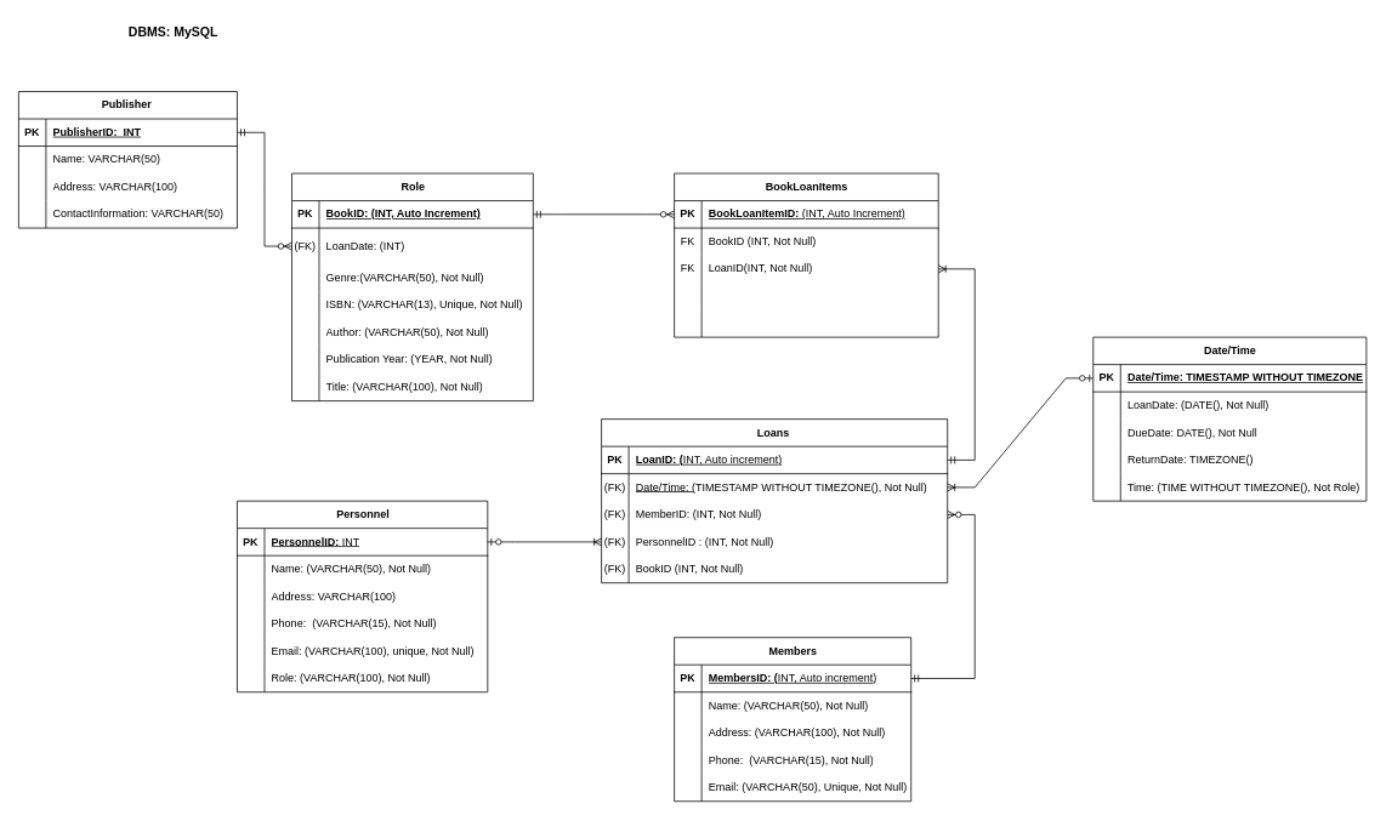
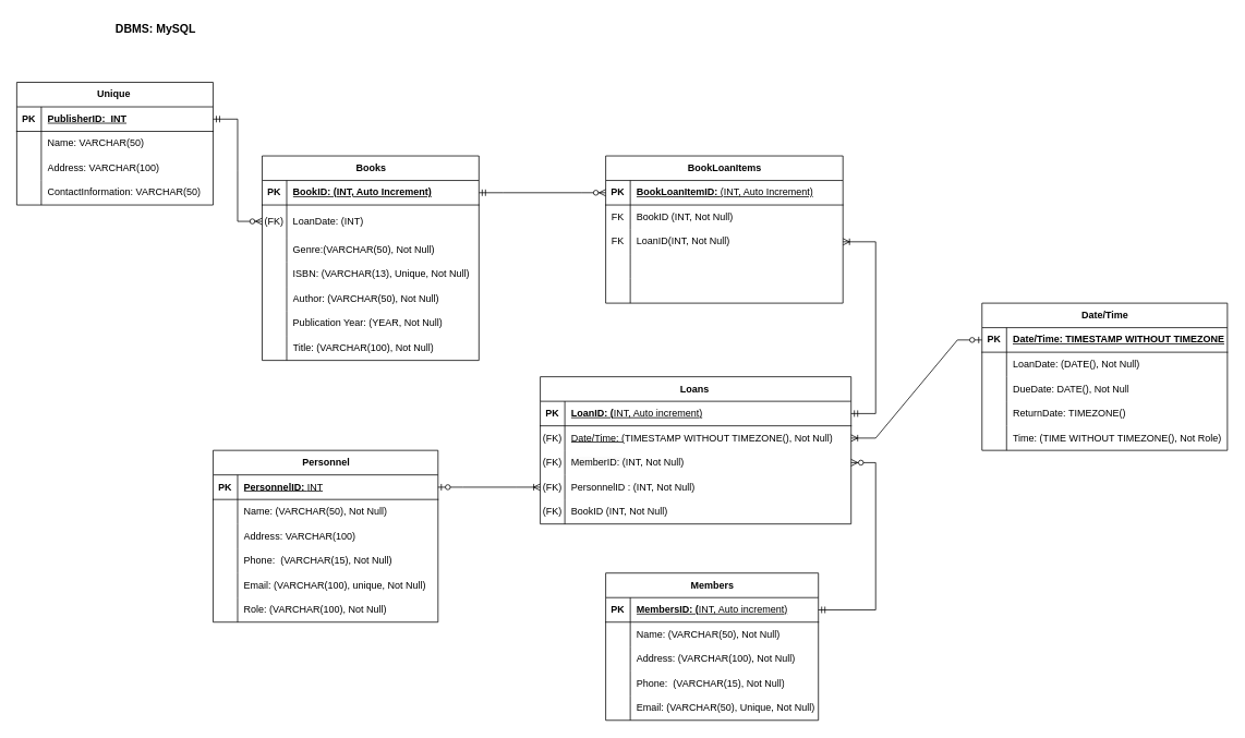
- <mxCell id="2" value="Publisher&amp;nbsp;" style="shape=table;startSize=30;container=1;collapsible=1;childLayout=tableLayout;fixedRows=1;rowLines=0;fontStyle=1;align=center;resizeLast=1;html=1;" vertex="1" parent="1"><mxGeometry x="20" y="100" width="240" height="150" as="geometry" /></mxCell>
+ <mxCell id="2" value="Unique&amp;nbsp;" style="shape=table;startSize=30;container=1;collapsible=1;childLayout=tableLayout;fixedRows=1;rowLines=0;fontStyle=1;align=center;resizeLast=1;html=1;" vertex="1" parent="1"><mxGeometry x="20" y="100" width="240" height="150" as="geometry" /></mxCell>
- <mxCell id="47" value="Role" style="shape=table;startSize=30;container=1;collapsible=1;childLayout=tableLayout;fixedRows=1;rowLines=0;fontStyle=1;align=center;resizeLast=1;html=1;" vertex="1" parent="1"><mxGeometry x="320" y="190" width="265" height="250" as="geometry" /></mxCell>
+ <mxCell id="47" value="Books" style="shape=table;startSize=30;container=1;collapsible=1;childLayout=tableLayout;fixedRows=1;rowLines=0;fontStyle=1;align=center;resizeLast=1;html=1;" vertex="1" parent="1"><mxGeometry x="320" y="190" width="265" height="250" as="geometry" /></mxCell>
